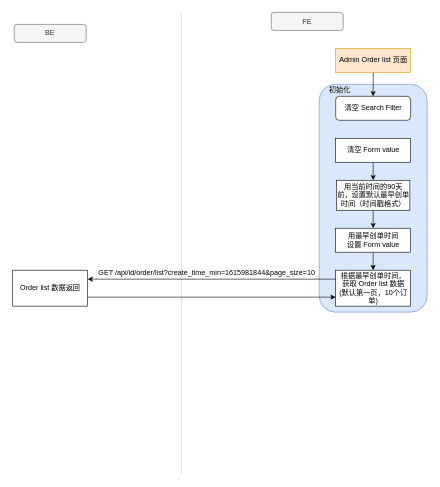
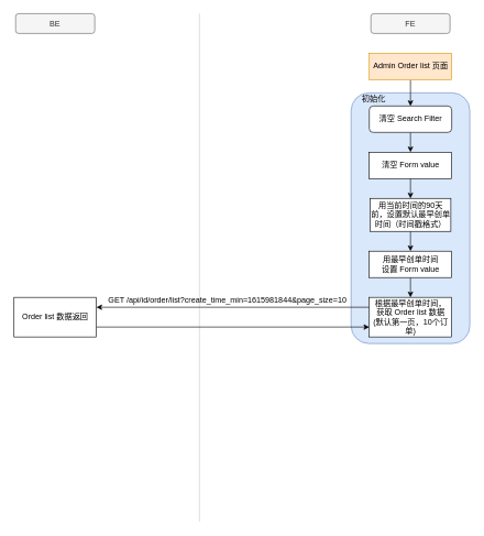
- <mxCell id="7" value="FE" style="rounded=1;whiteSpace=wrap;html=1;fillColor=#f5f5f5;strokeColor=#666666;fontColor=#333333;" vertex="1" parent="1"><mxGeometry x="452" y="20" width="120" height="30" as="geometry" /></mxCell>
+ <mxCell id="7" value="FE" style="rounded=1;whiteSpace=wrap;html=1;fillColor=#f5f5f5;strokeColor=#666666;fontColor=#333333;" vertex="1" parent="1"><mxGeometry x="562" y="20" width="120" height="30" as="geometry" /></mxCell>
- <mxCell id="6" value="BE" style="rounded=1;whiteSpace=wrap;html=1;fillColor=#f5f5f5;strokeColor=#666666;fontColor=#333333;" vertex="1" parent="1"><mxGeometry x="23.25" y="40" width="120" height="30" as="geometry" /></mxCell>
+ <mxCell id="6" value="BE" style="rounded=1;whiteSpace=wrap;html=1;fillColor=#f5f5f5;strokeColor=#666666;fontColor=#333333;" vertex="1" parent="1"><mxGeometry x="23.25" y="20" width="120" height="30" as="geometry" /></mxCell>
+ <mxCell id="10" style="edgeStyle=orthogonalEdgeStyle;rounded=0;orthogonalLoop=1;jettySize=auto;html=1;exitX=0.5;exitY=1;exitDx=0;exitDy=0;entryX=0.5;entryY=0;entryDx=0;entryDy=0;" edge="1" parent="1" source="11" target="13"><mxGeometry relative="1" as="geometry" /></mxCell>
